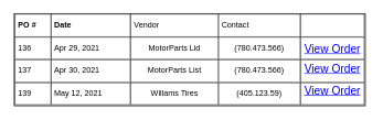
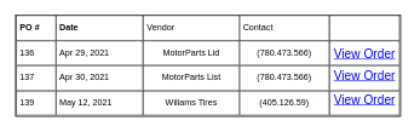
- <mxCell id="2" value="&lt;table cellpadding=&quot;4&quot; cellspacing=&quot;0&quot; border=&quot;1&quot; style=&quot;font-size: 1em ; width: 100% ; height: 100%&quot;&gt;&lt;tbody&gt;&lt;tr&gt;&lt;th&gt;PO #&lt;/th&gt;&lt;th&gt;Date&lt;/th&gt;&lt;td&gt;Vendor&lt;/td&gt;&lt;td&gt;Contact&lt;/td&gt;&lt;td&gt;&amp;nbsp; &amp;nbsp; &amp;nbsp; &amp;nbsp; &amp;nbsp; &amp;nbsp; &amp;nbsp; &amp;nbsp; &amp;nbsp;&lt;/td&gt;&lt;/tr&gt;&lt;tr&gt;&lt;td&gt;136&lt;/td&gt;&lt;td&gt;Apr 29, 2021&lt;/td&gt;&lt;td style=&quot;text-align: center&quot;&gt;MotorParts Lid&lt;/td&gt;&lt;td style=&quot;text-align: center&quot;&gt;(780.473.566)&lt;/td&gt;&lt;td&gt;&lt;br&gt;&lt;/td&gt;&lt;/tr&gt;&lt;tr&gt;&lt;td&gt;137&lt;/td&gt;&lt;td&gt;Apr 30, 2021&lt;/td&gt;&lt;td style=&quot;text-align: center&quot;&gt;MotorParts List&lt;/td&gt;&lt;td style=&quot;text-align: center&quot;&gt;(780.473.566)&lt;/td&gt;&lt;td&gt;&lt;br&gt;&lt;/td&gt;&lt;/tr&gt;&lt;tr&gt;&lt;td&gt;139&lt;/td&gt;&lt;td&gt;May 12, 2021&lt;/td&gt;&lt;td style=&quot;text-align: center&quot;&gt;Willams Tires&lt;/td&gt;&lt;td style=&quot;text-align: center&quot;&gt;(405.123.59)&lt;/td&gt;&lt;td&gt;&lt;br&gt;&lt;/td&gt;&lt;/tr&gt;&lt;/tbody&gt;&lt;/table&gt; " style="verticalAlign=top;align=left;overflow=fill;fontSize=12;fontFamily=Helvetica;html=1;fillColor=none;" parent="1" vertex="1"><mxGeometry x="20.79" y="20" width="531.21" height="140" as="geometry" /></mxCell>
+ <mxCell id="2" value="&lt;table cellpadding=&quot;4&quot; cellspacing=&quot;0&quot; border=&quot;1&quot; style=&quot;font-size: 1em ; width: 100% ; height: 100%&quot;&gt;&lt;tbody&gt;&lt;tr&gt;&lt;th&gt;PO #&lt;/th&gt;&lt;th&gt;Date&lt;/th&gt;&lt;td&gt;Vendor&lt;/td&gt;&lt;td&gt;Contact&lt;/td&gt;&lt;td&gt;&amp;nbsp; &amp;nbsp; &amp;nbsp; &amp;nbsp; &amp;nbsp; &amp;nbsp; &amp;nbsp; &amp;nbsp; &amp;nbsp;&lt;/td&gt;&lt;/tr&gt;&lt;tr&gt;&lt;td&gt;136&lt;/td&gt;&lt;td&gt;Apr 29, 2021&lt;/td&gt;&lt;td style=&quot;text-align: center&quot;&gt;MotorParts Lid&lt;/td&gt;&lt;td style=&quot;text-align: center&quot;&gt;(780.473.566)&lt;/td&gt;&lt;td&gt;&lt;br&gt;&lt;/td&gt;&lt;/tr&gt;&lt;tr&gt;&lt;td&gt;137&lt;/td&gt;&lt;td&gt;Apr 30, 2021&lt;/td&gt;&lt;td style=&quot;text-align: center&quot;&gt;MotorParts List&lt;/td&gt;&lt;td style=&quot;text-align: center&quot;&gt;(780.473.566)&lt;/td&gt;&lt;td&gt;&lt;br&gt;&lt;/td&gt;&lt;/tr&gt;&lt;tr&gt;&lt;td&gt;139&lt;/td&gt;&lt;td&gt;May 12, 2021&lt;/td&gt;&lt;td style=&quot;text-align: center&quot;&gt;Willams Tires&lt;/td&gt;&lt;td style=&quot;text-align: center&quot;&gt;(405.126.59)&lt;/td&gt;&lt;td&gt;&lt;br&gt;&lt;/td&gt;&lt;/tr&gt;&lt;/tbody&gt;&lt;/table&gt; " style="verticalAlign=top;align=left;overflow=fill;fontSize=12;fontFamily=Helvetica;html=1;fillColor=none;" parent="1" vertex="1"><mxGeometry x="20.79" y="20" width="531.21" height="140" as="geometry" /></mxCell>
